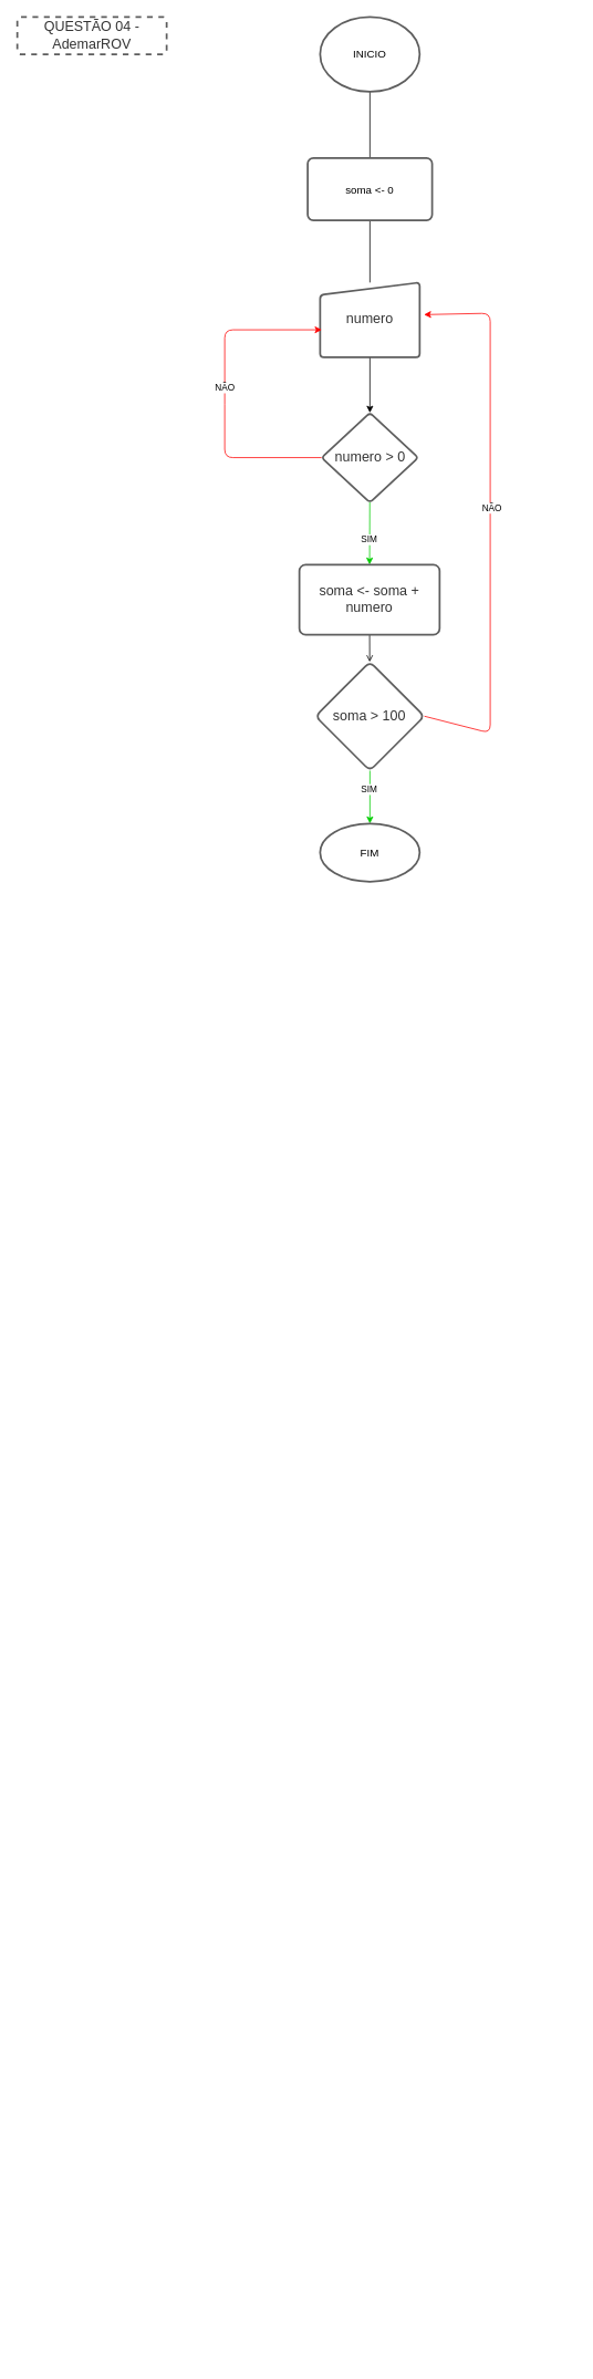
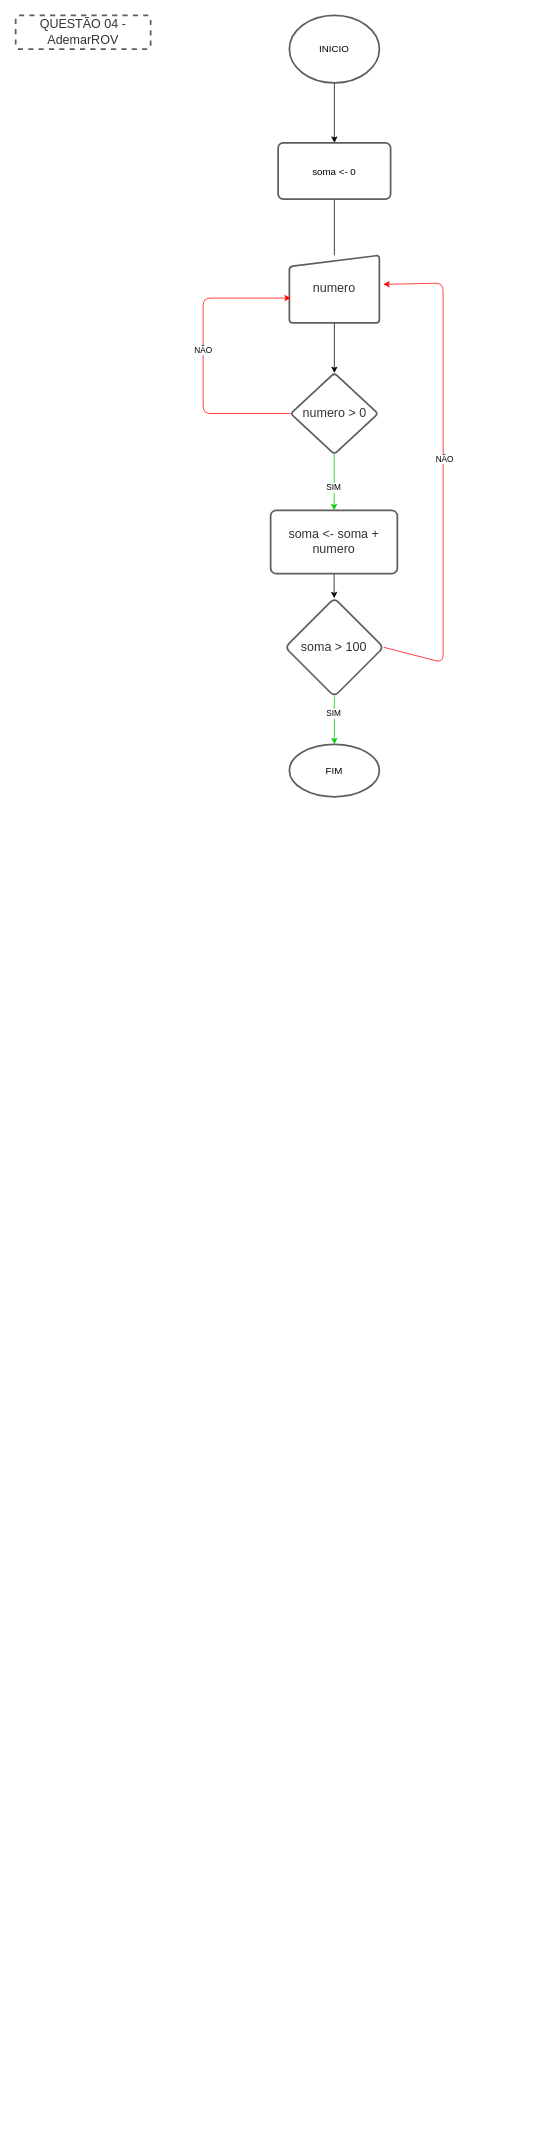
- <mxCell id="5" value="" style="edgeStyle=none;html=1;endArrow=none;" parent="1" source="6" target="23" edge="1"><mxGeometry relative="1" as="geometry" /></mxCell>
+ <mxCell id="5" value="" style="edgeStyle=none;html=1;" parent="1" source="6" target="23" edge="1"><mxGeometry relative="1" as="geometry" /></mxCell>
- <mxCell id="14" value="" style="edgeStyle=none;html=1;strokeColor=#000000;endArrow=open;" parent="1" source="15" target="20" edge="1"><mxGeometry relative="1" as="geometry" /></mxCell>
+ <mxCell id="14" value="" style="edgeStyle=none;html=1;strokeColor=#000000;" parent="1" source="15" target="20" edge="1"><mxGeometry relative="1" as="geometry" /></mxCell>
